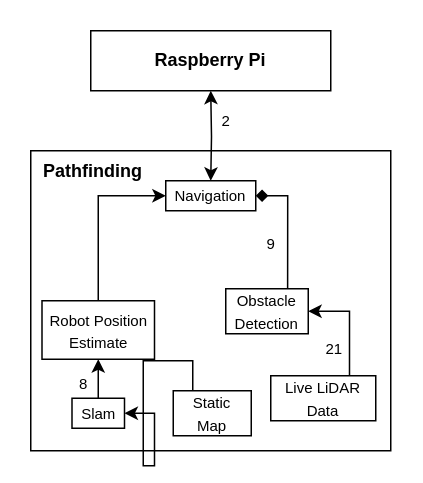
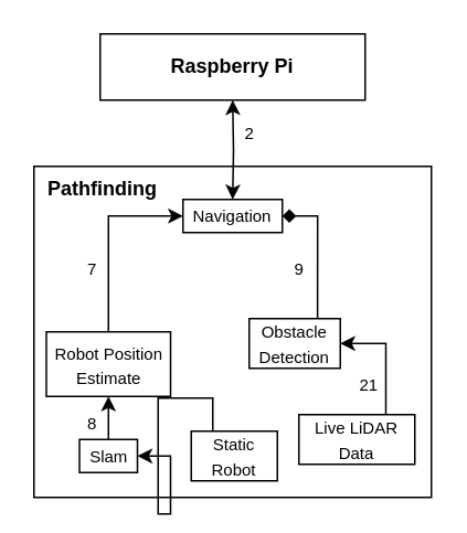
+ <mxCell id="17" value="&lt;font style=&quot;font-size: 10px;&quot;&gt;7&lt;/font&gt;" style="text;html=1;align=center;verticalAlign=middle;resizable=0;points=[];autosize=1;strokeColor=none;fillColor=none;spacing=-3;" parent="1" vertex="1"><mxGeometry x="44.5" y="152" width="20" height="20" as="geometry" /></mxCell>
- <mxCell id="9" value="&lt;span style=&quot;font-size: 10px;&quot;&gt;Static&lt;/span&gt;&lt;div&gt;&lt;span style=&quot;font-size: 10px;&quot;&gt;Map&lt;/span&gt;&lt;/div&gt;" style="rounded=0;whiteSpace=wrap;html=1;" parent="1" vertex="1"><mxGeometry x="115" y="260" width="52" height="30" as="geometry" /></mxCell>
+ <mxCell id="9" value="&lt;span style=&quot;font-size: 10px;&quot;&gt;Static&lt;/span&gt;&lt;div&gt;&lt;span style=&quot;font-size: 10px;&quot;&gt;Robot&lt;/span&gt;&lt;/div&gt;" style="rounded=0;whiteSpace=wrap;html=1;" parent="1" vertex="1"><mxGeometry x="115" y="260" width="52" height="30" as="geometry" /></mxCell>
